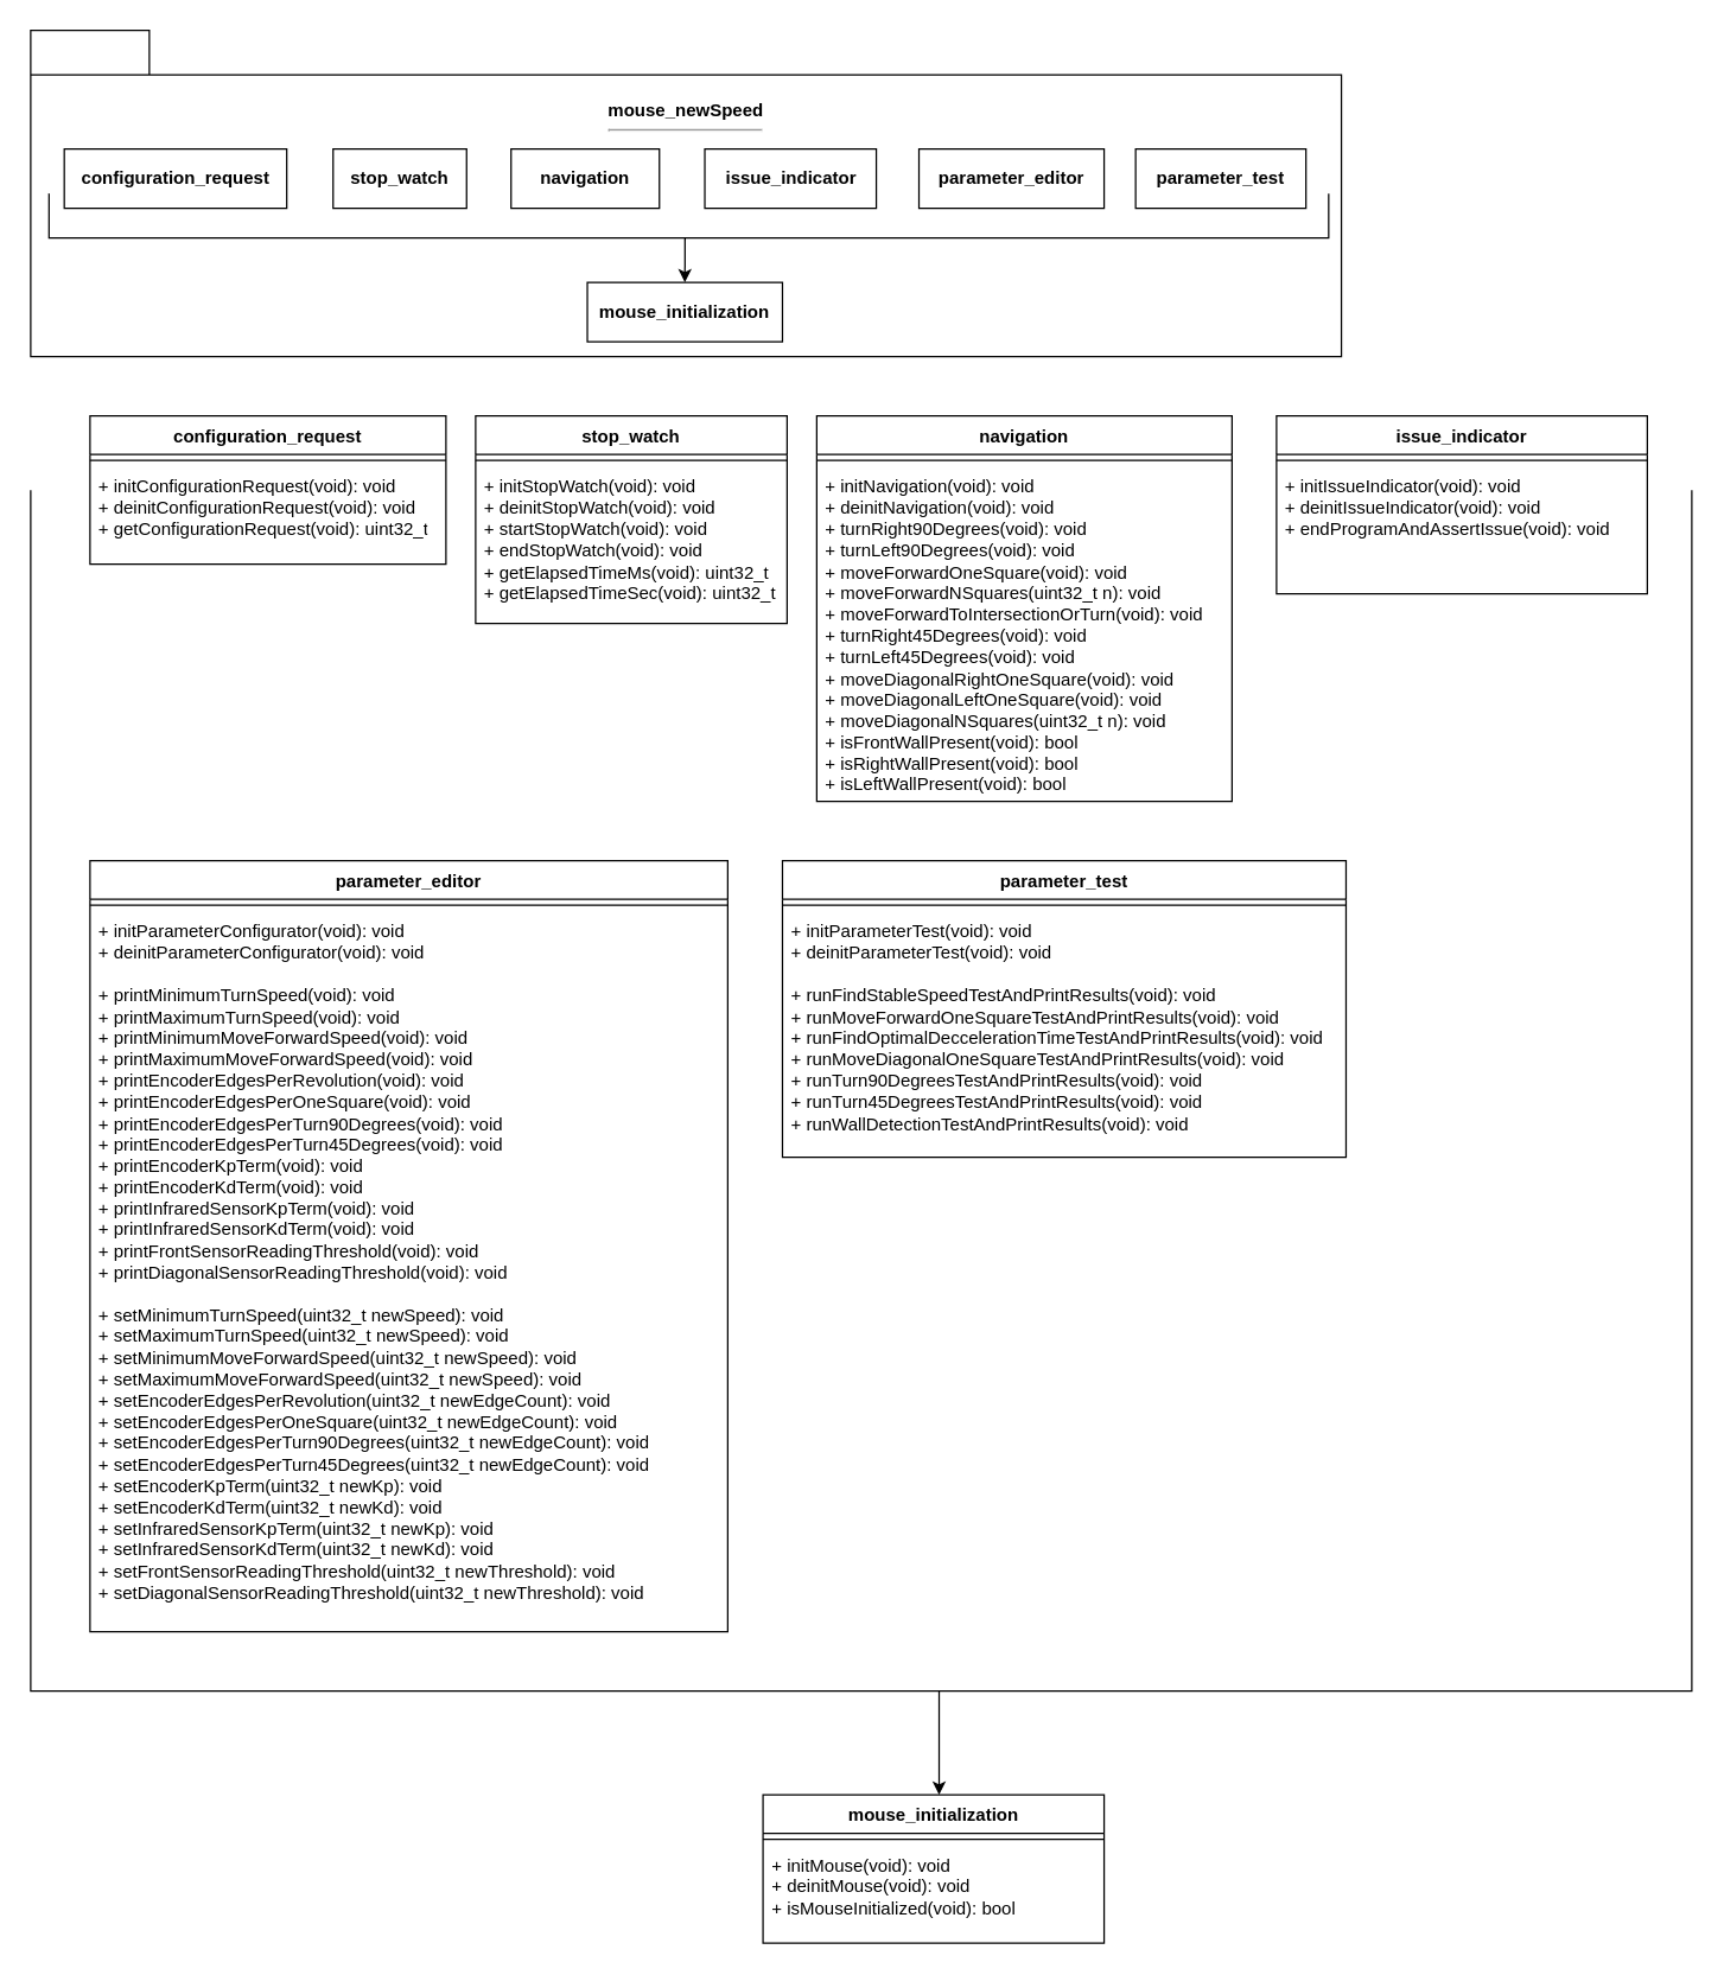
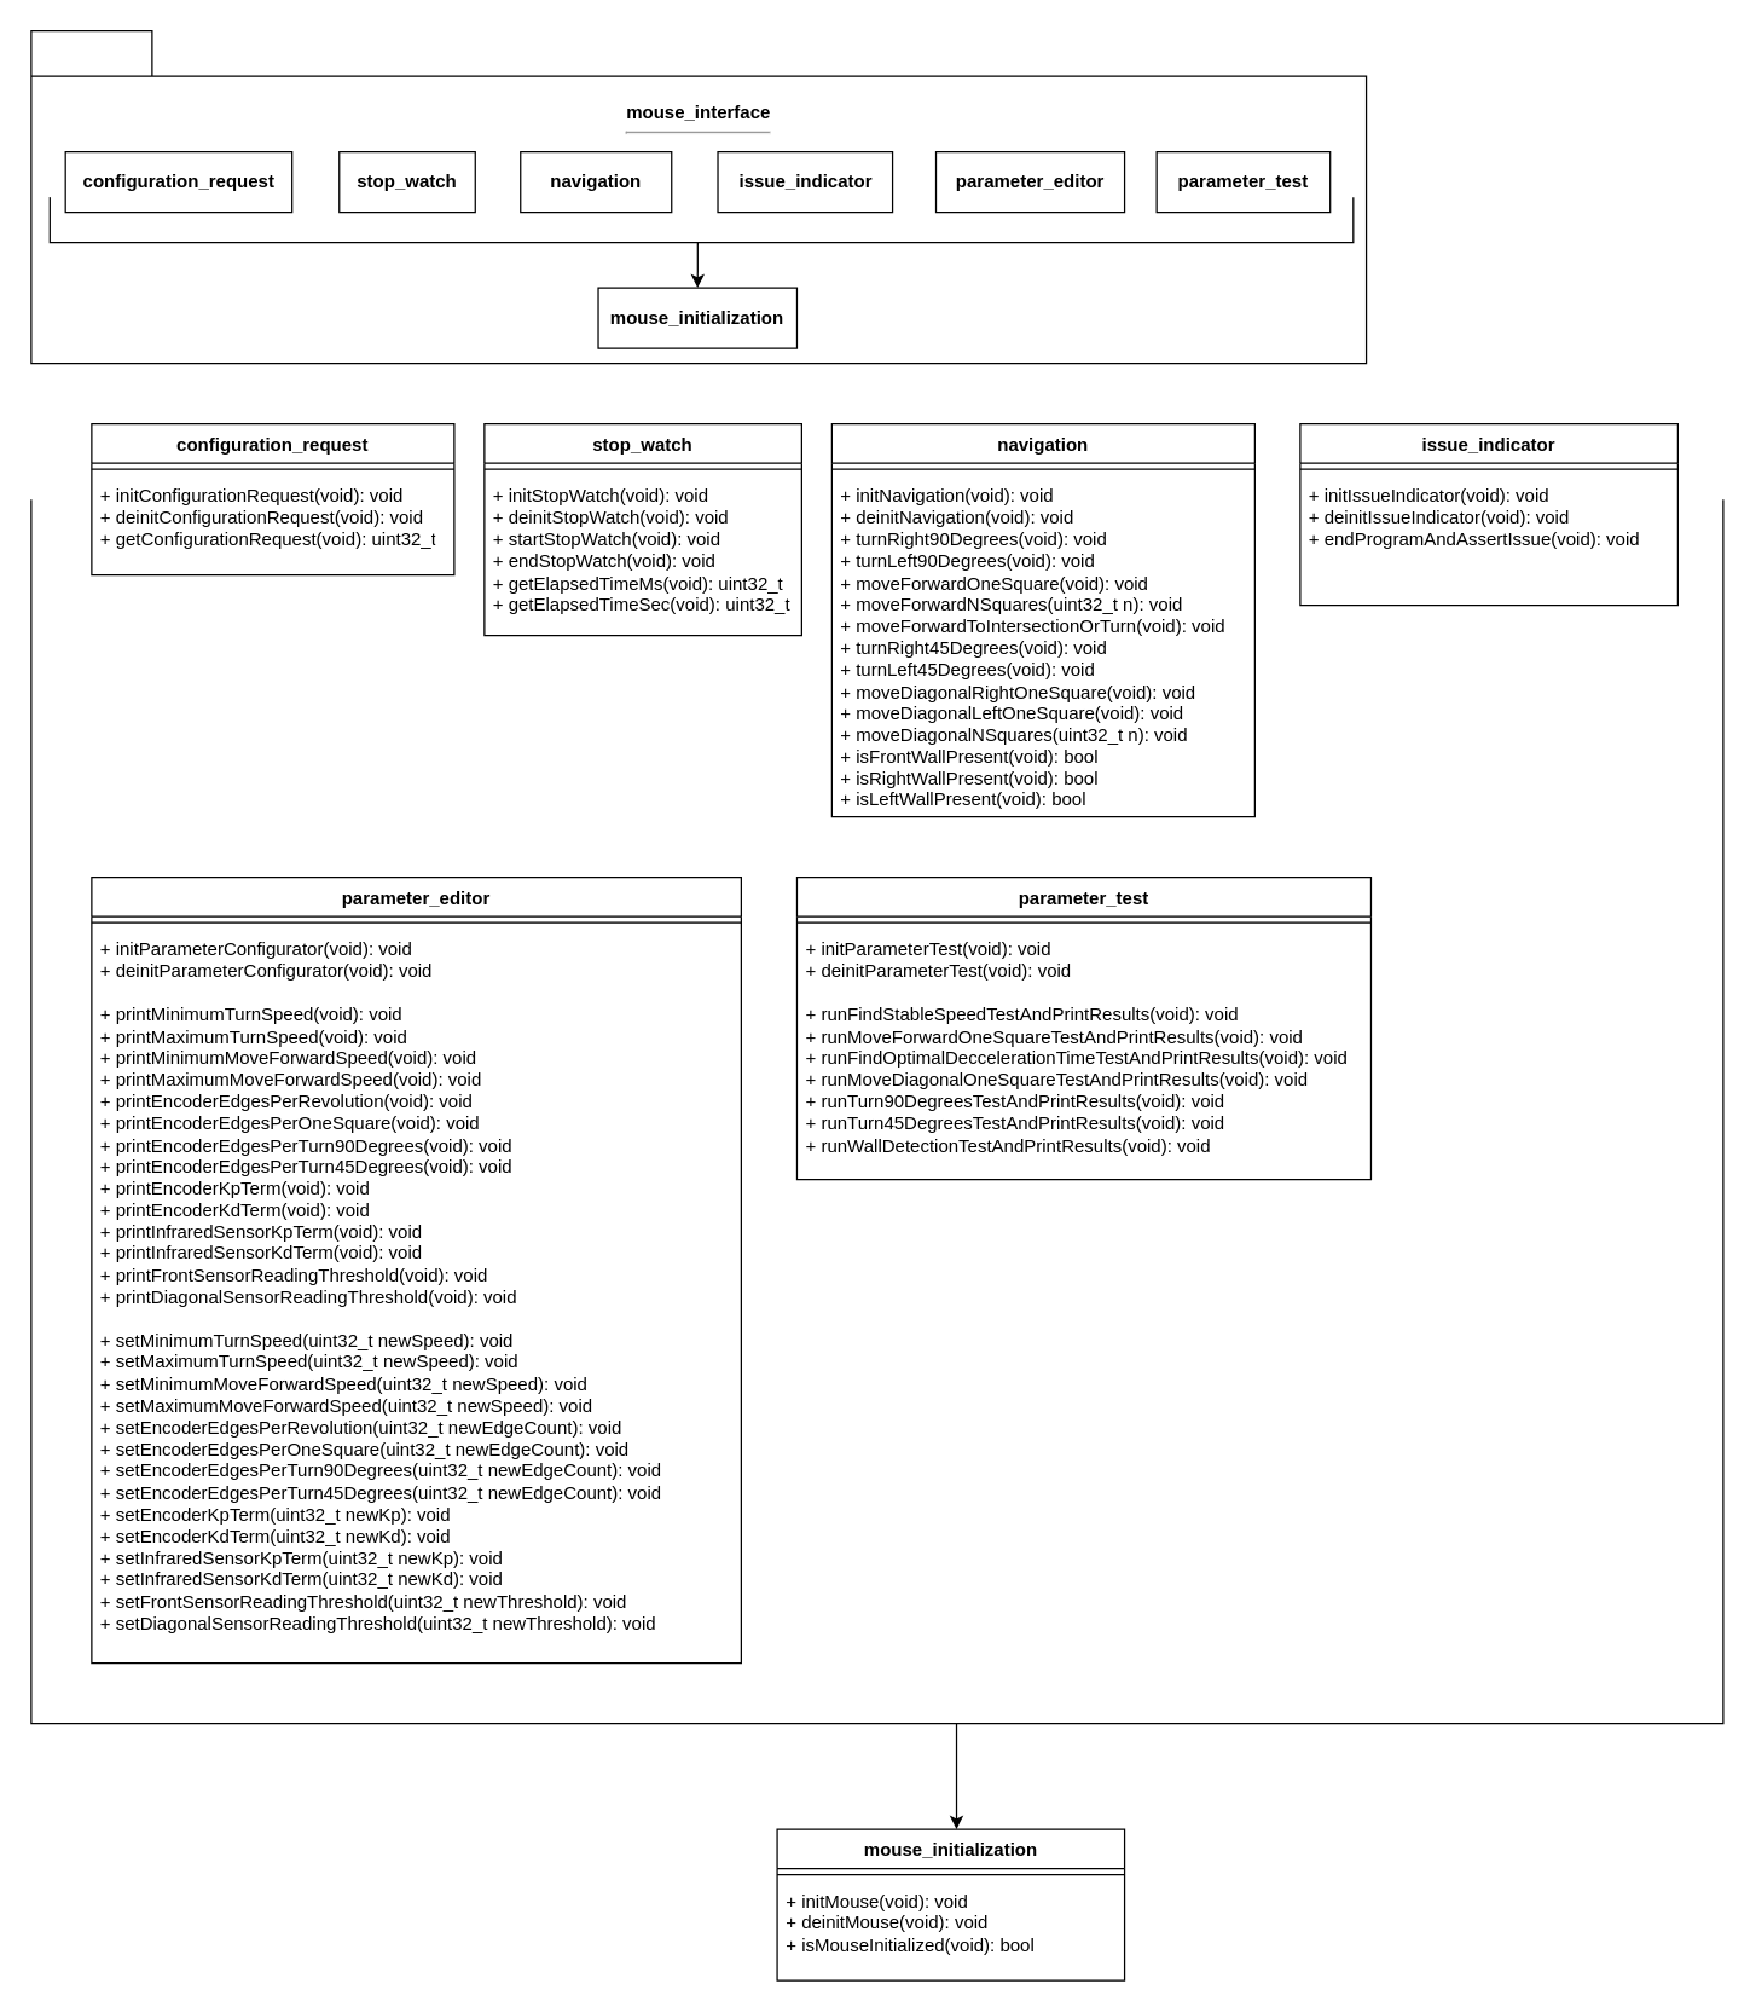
- <mxCell id="22" value="&lt;div&gt;mouse_newSpeed&lt;/div&gt;&lt;div&gt;&lt;hr&gt;&lt;br&gt;&lt;/div&gt;&lt;div&gt;&lt;br&gt;&lt;/div&gt;&lt;div&gt;&lt;br&gt;&lt;/div&gt;&lt;div&gt;&lt;br&gt;&lt;/div&gt;&lt;div&gt;&lt;br&gt;&lt;/div&gt;&lt;div&gt;&lt;br&gt;&lt;/div&gt;&lt;div&gt;&lt;br&gt;&lt;/div&gt;&lt;div&gt;&lt;br&gt;&lt;/div&gt;&lt;div&gt;&lt;br&gt;&lt;/div&gt;" style="shape=folder;fontStyle=1;tabWidth=80;tabHeight=30;tabPosition=left;html=1;boundedLbl=1;whiteSpace=wrap;" vertex="1" parent="1"><mxGeometry x="20" y="20" width="883.76" height="220" as="geometry" /></mxCell>
+ <mxCell id="22" value="&lt;div&gt;mouse_interface&lt;/div&gt;&lt;div&gt;&lt;hr&gt;&lt;br&gt;&lt;/div&gt;&lt;div&gt;&lt;br&gt;&lt;/div&gt;&lt;div&gt;&lt;br&gt;&lt;/div&gt;&lt;div&gt;&lt;br&gt;&lt;/div&gt;&lt;div&gt;&lt;br&gt;&lt;/div&gt;&lt;div&gt;&lt;br&gt;&lt;/div&gt;&lt;div&gt;&lt;br&gt;&lt;/div&gt;&lt;div&gt;&lt;br&gt;&lt;/div&gt;&lt;div&gt;&lt;br&gt;&lt;/div&gt;" style="shape=folder;fontStyle=1;tabWidth=80;tabHeight=30;tabPosition=left;html=1;boundedLbl=1;whiteSpace=wrap;" vertex="1" parent="1"><mxGeometry x="20" y="20" width="883.76" height="220" as="geometry" /></mxCell>
